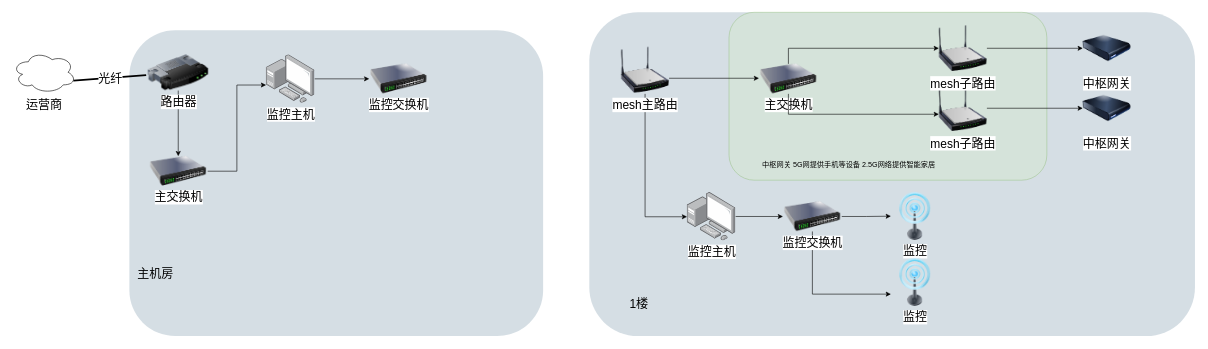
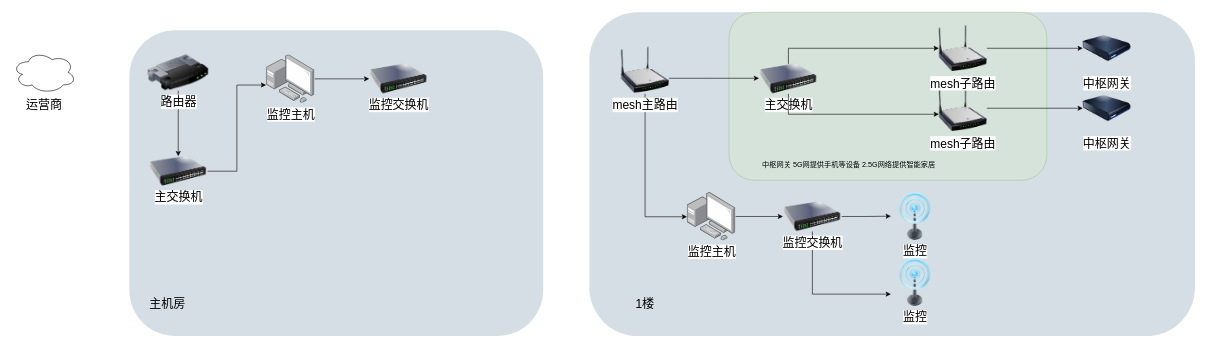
- <mxCell id="6" value="" style="endArrow=none;html=1;rounded=0;exitX=0.96;exitY=0.7;exitDx=0;exitDy=0;exitPerimeter=0;strokeWidth=3;" parent="1" source="5" target="9" edge="1"><mxGeometry width="50" height="50" relative="1" as="geometry"><mxPoint x="776" y="120" as="sourcePoint" /><mxPoint x="746" y="200" as="targetPoint" /></mxGeometry></mxCell>
- <mxCell id="7" value="光纤" style="edgeLabel;html=1;align=center;verticalAlign=middle;resizable=0;points=[];fontSize=20;" parent="6" vertex="1" connectable="0"><mxGeometry x="0.006" relative="1" as="geometry"><mxPoint as="offset" /></mxGeometry></mxCell>
- <mxCell id="11" value="主机房" style="text;strokeColor=none;align=center;fillColor=none;html=1;verticalAlign=middle;whiteSpace=wrap;rounded=0;fontSize=20;" parent="1" vertex="1"><mxGeometry x="223" y="440" width="71" height="30" as="geometry" /></mxCell>
+ <mxCell id="11" value="主机房" style="text;strokeColor=none;align=center;fillColor=none;html=1;verticalAlign=middle;whiteSpace=wrap;rounded=0;fontSize=20;" parent="1" vertex="1"><mxGeometry x="243" y="490" width="71" height="30" as="geometry" /></mxCell>
- <mxCell id="10" value="1楼" style="text;strokeColor=none;align=center;fillColor=none;html=1;verticalAlign=middle;whiteSpace=wrap;rounded=0;fontSize=20;" parent="1" vertex="1"><mxGeometry x="1035" y="490" width="60" height="30" as="geometry" /></mxCell>
+ <mxCell id="10" value="1楼" style="text;strokeColor=none;align=center;fillColor=none;html=1;verticalAlign=middle;whiteSpace=wrap;rounded=0;fontSize=20;" parent="1" vertex="1"><mxGeometry x="1045" y="490" width="60" height="30" as="geometry" /></mxCell>
